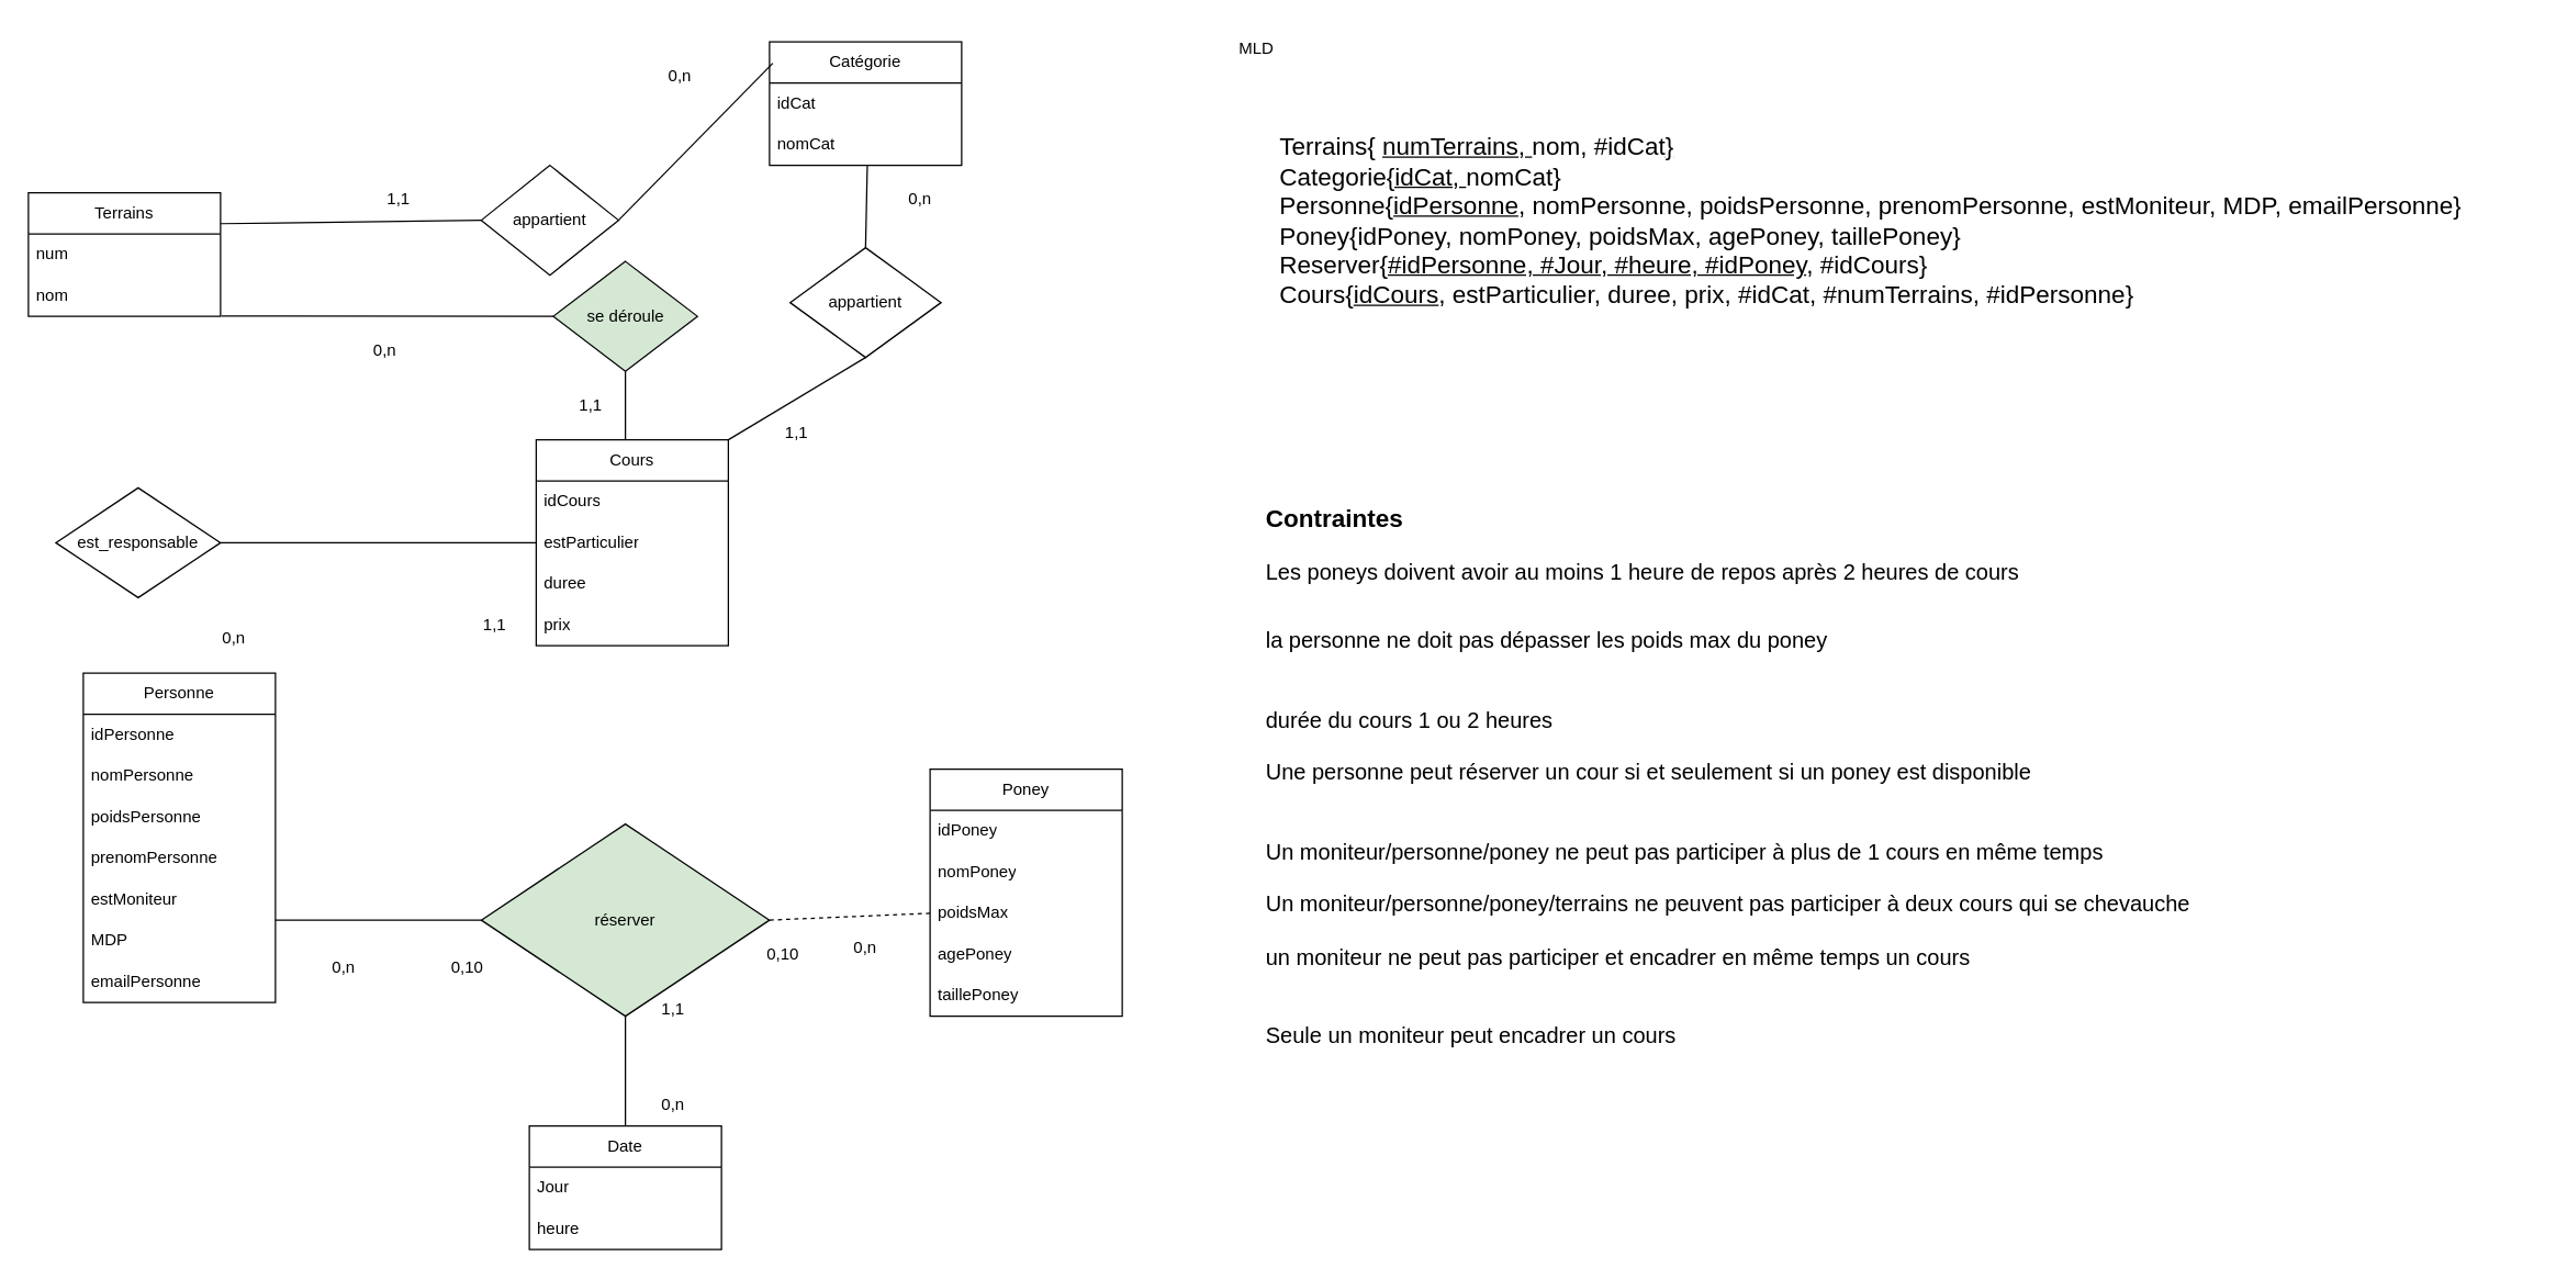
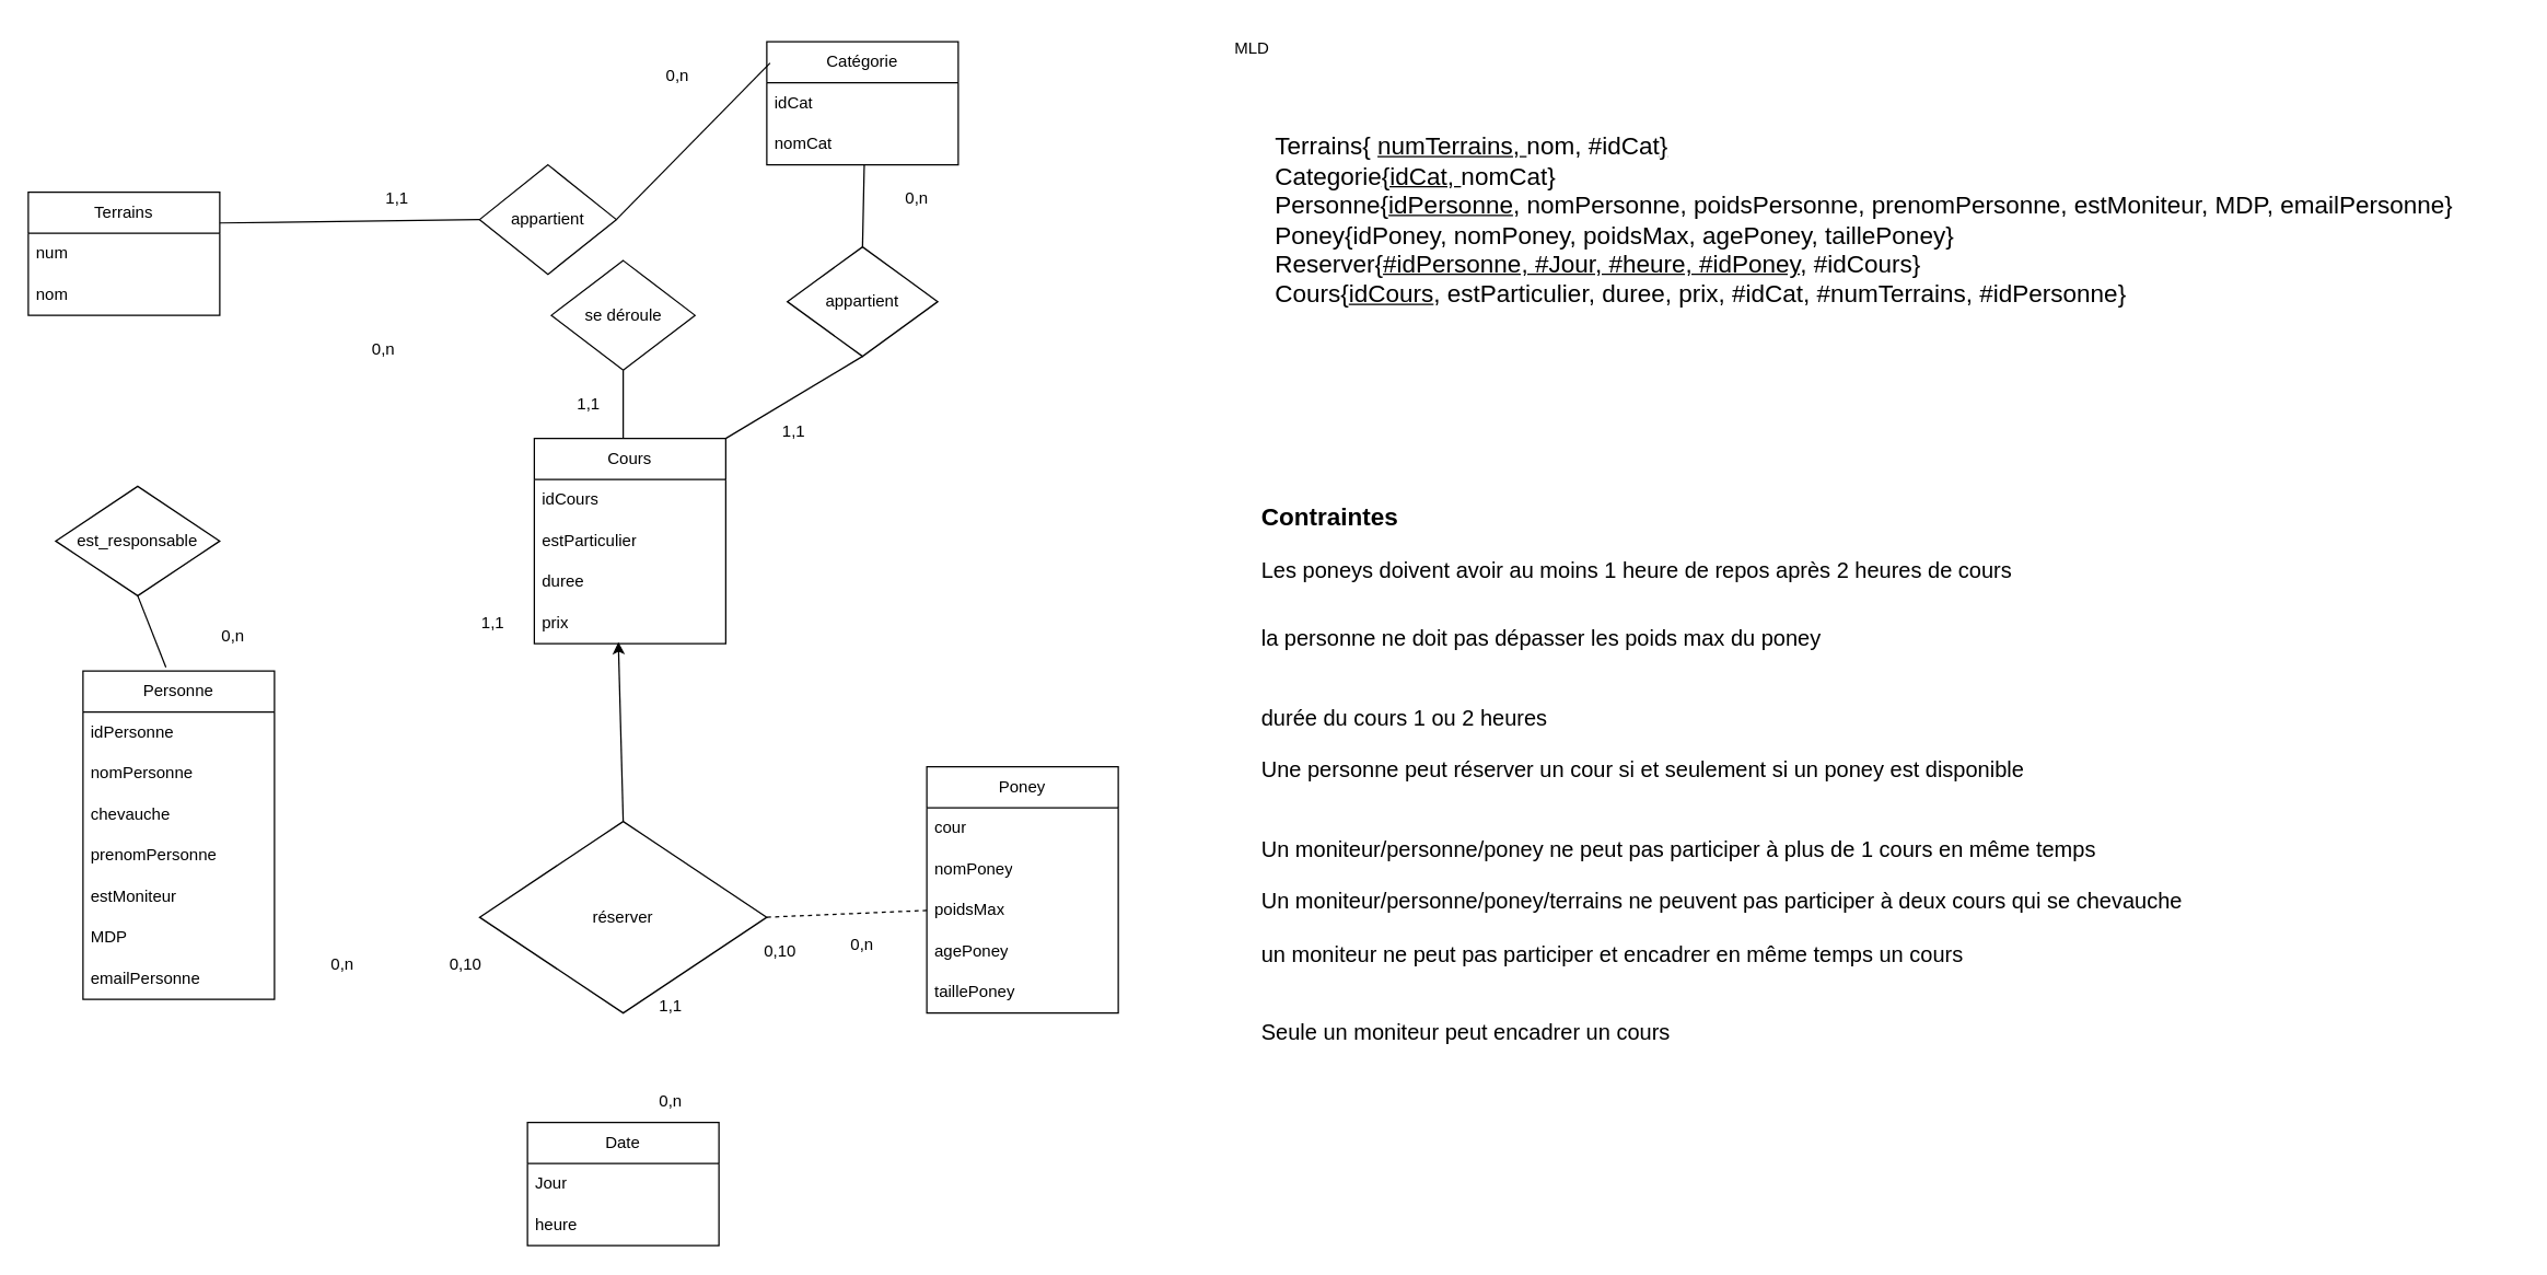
- <mxCell id="53" value="" style="endArrow=none;html=1;rounded=0;exitX=0;exitY=0.5;exitDx=0;exitDy=0;entryX=1.005;entryY=0.99;entryDx=0;entryDy=0;entryPerimeter=0;" parent="1" source="52" target="39" edge="1"><mxGeometry width="50" height="50" relative="1" as="geometry"><mxPoint x="90" y="540" as="sourcePoint" /><mxPoint x="158" y="232" as="targetPoint" /></mxGeometry></mxCell>
- <mxCell id="52" value="se déroule" style="rhombus;whiteSpace=wrap;html=1;fillColor=#d5e8d4;" parent="1" vertex="1"><mxGeometry x="402.5" y="190" width="105" height="80" as="geometry" /></mxCell>
+ <mxCell id="52" value="se déroule" style="rhombus;whiteSpace=wrap;html=1;" parent="1" vertex="1"><mxGeometry x="402.5" y="190" width="105" height="80" as="geometry" /></mxCell>
- <mxCell id="58" value="" style="endArrow=none;html=1;rounded=0;entryX=1;entryY=0.5;entryDx=0;entryDy=0;exitX=0;exitY=0.5;exitDx=0;exitDy=0;" parent="1" source="33" target="56" edge="1"><mxGeometry width="50" height="50" relative="1" as="geometry"><mxPoint x="255" y="514" as="sourcePoint" /><mxPoint x="300" y="480" as="targetPoint" /></mxGeometry></mxCell>
+ <mxCell id="57" value="" style="endArrow=none;html=1;rounded=0;entryX=0.5;entryY=1;entryDx=0;entryDy=0;exitX=0.433;exitY=-0.011;exitDx=0;exitDy=0;exitPerimeter=0;" parent="1" source="8" target="56" edge="1"><mxGeometry width="50" height="50" relative="1" as="geometry"><mxPoint x="90" y="540" as="sourcePoint" /><mxPoint x="140" y="490" as="targetPoint" /></mxGeometry></mxCell>
+ <mxCell id="36" value="" style="endArrow=classic;html=1;rounded=0;entryX=0.439;entryY=0.961;entryDx=0;entryDy=0;entryPerimeter=0;exitX=0.5;exitY=0;exitDx=0;exitDy=0;" parent="1" source="26" target="35" edge="1"><mxGeometry width="50" height="50" relative="1" as="geometry"><mxPoint x="380" y="810" as="sourcePoint" /><mxPoint x="430" y="760" as="targetPoint" /></mxGeometry></mxCell>
- <mxCell id="11" value="&lt;div&gt;poidsPersonne&lt;/div&gt;" style="text;strokeColor=none;fillColor=none;align=left;verticalAlign=middle;spacingLeft=4;spacingRight=4;overflow=hidden;points=[[0,0.5],[1,0.5]];portConstraint=eastwest;rotatable=0;whiteSpace=wrap;html=1;" parent="8" vertex="1"><mxGeometry y="90" width="140" height="30" as="geometry" /></mxCell>
+ <mxCell id="11" value="&lt;div&gt;chevauche&lt;/div&gt;" style="text;strokeColor=none;fillColor=none;align=left;verticalAlign=middle;spacingLeft=4;spacingRight=4;overflow=hidden;points=[[0,0.5],[1,0.5]];portConstraint=eastwest;rotatable=0;whiteSpace=wrap;html=1;" parent="8" vertex="1"><mxGeometry y="90" width="140" height="30" as="geometry" /></mxCell>
- <mxCell id="3" value="idPoney" style="text;strokeColor=none;fillColor=none;align=left;verticalAlign=middle;spacingLeft=4;spacingRight=4;overflow=hidden;points=[[0,0.5],[1,0.5]];portConstraint=eastwest;rotatable=0;whiteSpace=wrap;html=1;" parent="2" vertex="1"><mxGeometry y="30" width="140" height="30" as="geometry" /></mxCell>
+ <mxCell id="3" value="cour" style="text;strokeColor=none;fillColor=none;align=left;verticalAlign=middle;spacingLeft=4;spacingRight=4;overflow=hidden;points=[[0,0.5],[1,0.5]];portConstraint=eastwest;rotatable=0;whiteSpace=wrap;html=1;" parent="2" vertex="1"><mxGeometry y="30" width="140" height="30" as="geometry" /></mxCell>
- <mxCell id="16" value="" style="endArrow=none;html=1;rounded=0;exitX=1;exitY=0.75;exitDx=0;exitDy=0;entryX=0;entryY=0.5;entryDx=0;entryDy=0;" parent="1" source="8" target="26" edge="1"><mxGeometry width="50" height="50" relative="1" as="geometry"><mxPoint x="380" y="810" as="sourcePoint" /><mxPoint x="50" y="680" as="targetPoint" /></mxGeometry></mxCell>
- <mxCell id="26" value="réserver" style="rhombus;whiteSpace=wrap;html=1;fillColor=#d5e8d4;" parent="1" vertex="1"><mxGeometry x="350" y="600" width="210" height="140" as="geometry" /></mxCell>
+ <mxCell id="26" value="réserver" style="rhombus;whiteSpace=wrap;html=1;" parent="1" vertex="1"><mxGeometry x="350" y="600" width="210" height="140" as="geometry" /></mxCell>
- <mxCell id="25" value="" style="endArrow=none;html=1;rounded=0;exitX=0.5;exitY=1;exitDx=0;exitDy=0;entryX=0.5;entryY=0;entryDx=0;entryDy=0;" parent="1" source="26" target="21" edge="1"><mxGeometry width="50" height="50" relative="1" as="geometry"><mxPoint x="500" y="870" as="sourcePoint" /><mxPoint x="538.96" y="560" as="targetPoint" /></mxGeometry></mxCell>
